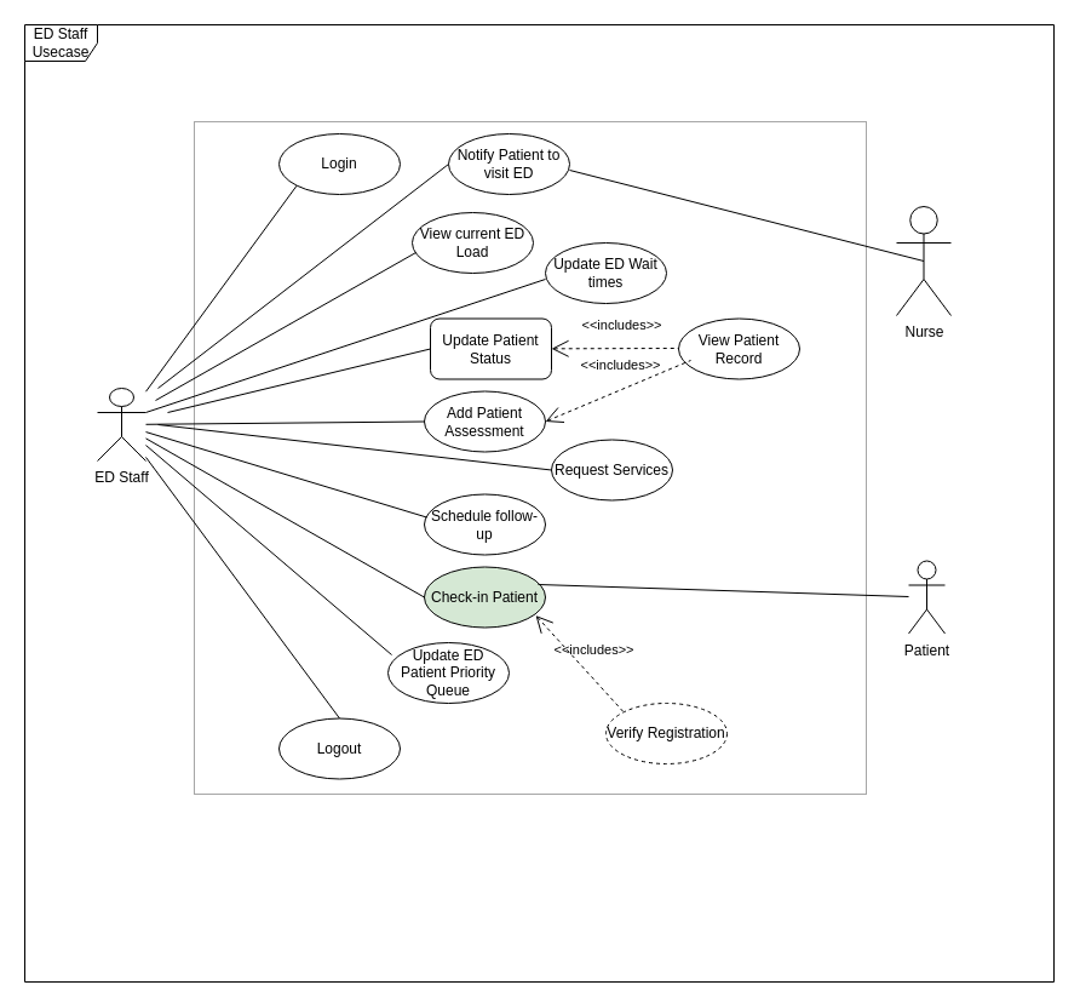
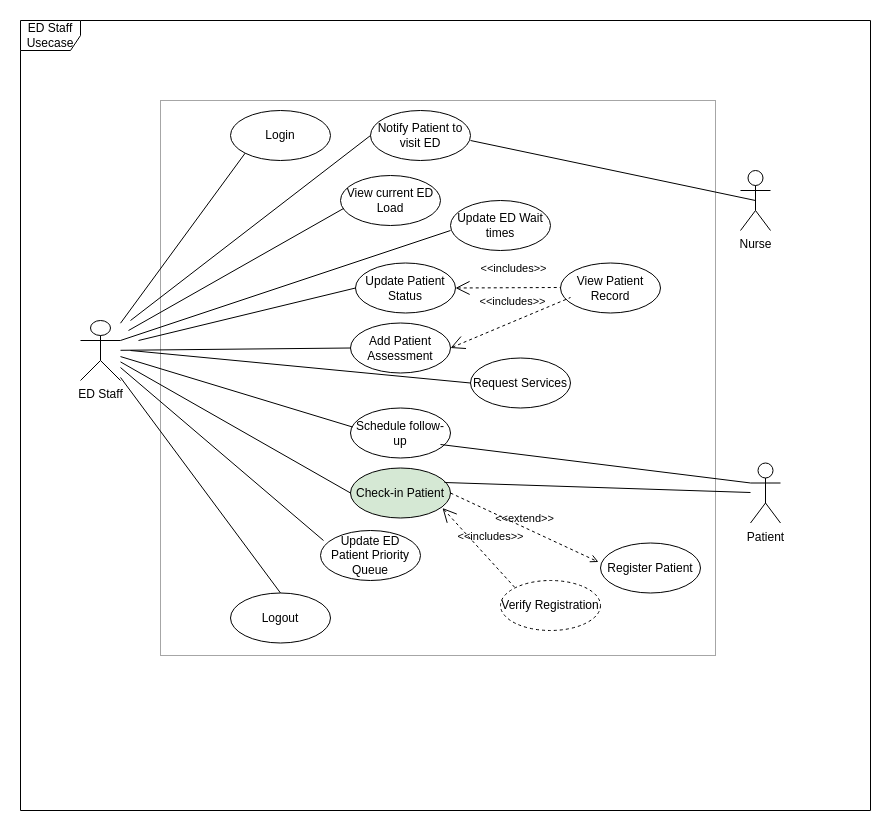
- <mxCell id="28" value="Nurse" style="shape=umlActor;verticalLabelPosition=bottom;verticalAlign=top;html=1;outlineConnect=0;" parent="1" vertex="1"><mxGeometry x="740" y="170" width="45" height="90" as="geometry" /></mxCell>
+ <mxCell id="28" value="Nurse" style="shape=umlActor;verticalLabelPosition=bottom;verticalAlign=top;html=1;outlineConnect=0;" parent="1" vertex="1"><mxGeometry x="740" y="170" width="30" height="60" as="geometry" /></mxCell>
- <mxCell id="8" value="Update Patient Status" style="whiteSpace=wrap;html=1;rounded=1;" parent="1" vertex="1"><mxGeometry x="355" y="262.5" width="100" height="50" as="geometry" /></mxCell>
+ <mxCell id="8" value="Update Patient Status" style="ellipse;whiteSpace=wrap;html=1;" parent="1" vertex="1"><mxGeometry x="355" y="262.5" width="100" height="50" as="geometry" /></mxCell>
- <mxCell id="33" value="Request Services" style="ellipse;whiteSpace=wrap;html=1;" parent="1" vertex="1"><mxGeometry x="455" y="362.5" width="100" height="50" as="geometry" /></mxCell>
+ <mxCell id="33" value="Request Services" style="ellipse;whiteSpace=wrap;html=1;" parent="1" vertex="1"><mxGeometry x="470" y="357.5" width="100" height="50" as="geometry" /></mxCell>
+ <mxCell id="38" value="" style="endArrow=none;html=1;rounded=0;entryX=0;entryY=0.333;entryDx=0;entryDy=0;entryPerimeter=0;exitX=0.9;exitY=0.73;exitDx=0;exitDy=0;exitPerimeter=0;" edge="1" parent="1" source="19" target="36"><mxGeometry width="50" height="50" relative="1" as="geometry"><mxPoint x="440" y="450" as="sourcePoint" /><mxPoint x="490" y="400" as="targetPoint" /></mxGeometry></mxCell>
+ <mxCell id="17" value="&amp;lt;&amp;lt;extend&amp;gt;&amp;gt;" style="html=1;verticalAlign=bottom;labelBackgroundColor=none;endArrow=open;endFill=0;dashed=1;rounded=0;entryX=-0.02;entryY=0.38;entryDx=0;entryDy=0;entryPerimeter=0;exitX=1;exitY=0.5;exitDx=0;exitDy=0;" parent="1" source="11" target="12" edge="1"><mxGeometry width="160" relative="1" as="geometry"><mxPoint x="465" y="487.5" as="sourcePoint" /><mxPoint x="545" y="487.5" as="targetPoint" /></mxGeometry></mxCell>
+ <mxCell id="12" value="Register Patient" style="ellipse;whiteSpace=wrap;html=1;" parent="1" vertex="1"><mxGeometry x="600" y="542.5" width="100" height="50" as="geometry" /></mxCell>
